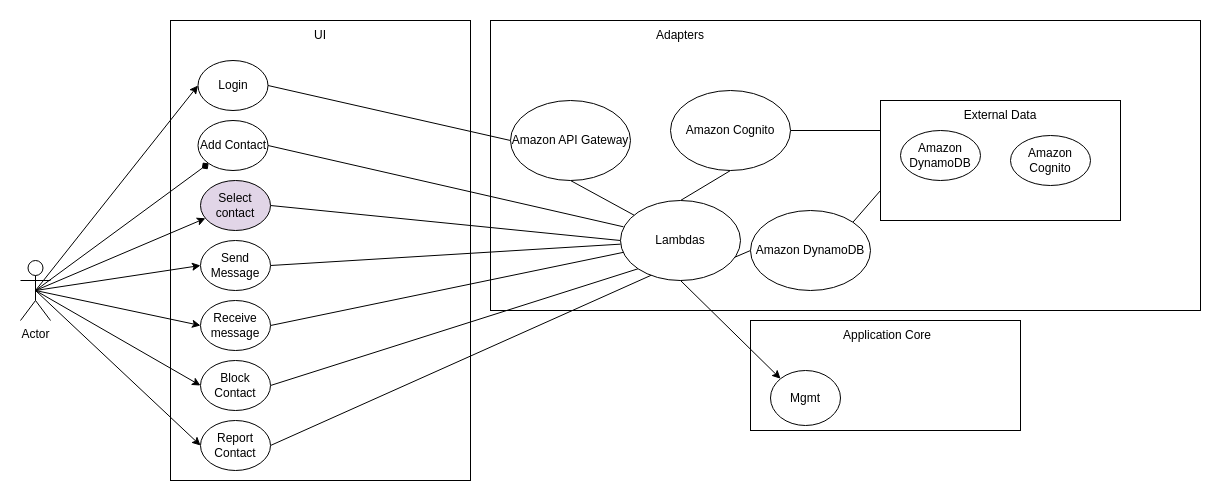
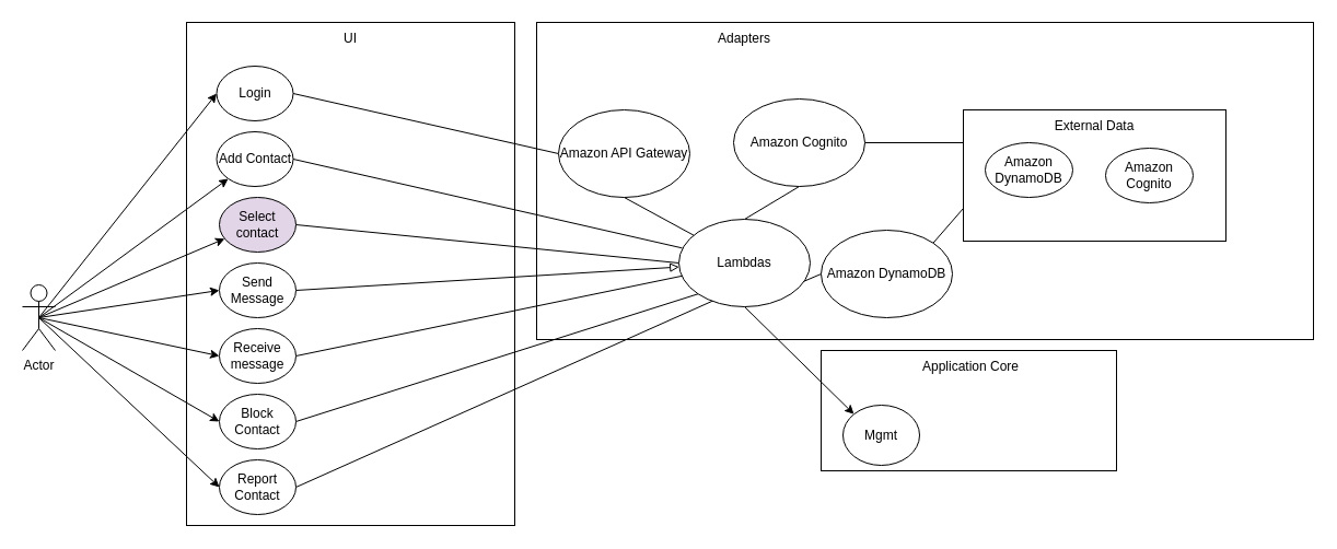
- <mxCell id="6" style="rounded=0;orthogonalLoop=1;jettySize=auto;html=1;exitX=0.5;exitY=0.5;exitDx=0;exitDy=0;exitPerimeter=0;endArrow=diamond;" edge="1" parent="1" source="12" target="22"><mxGeometry relative="1" as="geometry" /></mxCell>
+ <mxCell id="6" style="rounded=0;orthogonalLoop=1;jettySize=auto;html=1;exitX=0.5;exitY=0.5;exitDx=0;exitDy=0;exitPerimeter=0;" edge="1" parent="1" source="12" target="22"><mxGeometry relative="1" as="geometry" /></mxCell>
- <mxCell id="15" style="rounded=0;orthogonalLoop=1;jettySize=auto;html=1;exitX=1;exitY=0.5;exitDx=0;exitDy=0;endArrow=none;endFill=0;" edge="1" parent="1" source="16" target="33"><mxGeometry relative="1" as="geometry" /></mxCell>
+ <mxCell id="15" style="rounded=0;orthogonalLoop=1;jettySize=auto;html=1;exitX=1;exitY=0.5;exitDx=0;exitDy=0;endArrow=block;endFill=0;" edge="1" parent="1" source="16" target="33"><mxGeometry relative="1" as="geometry" /></mxCell>
